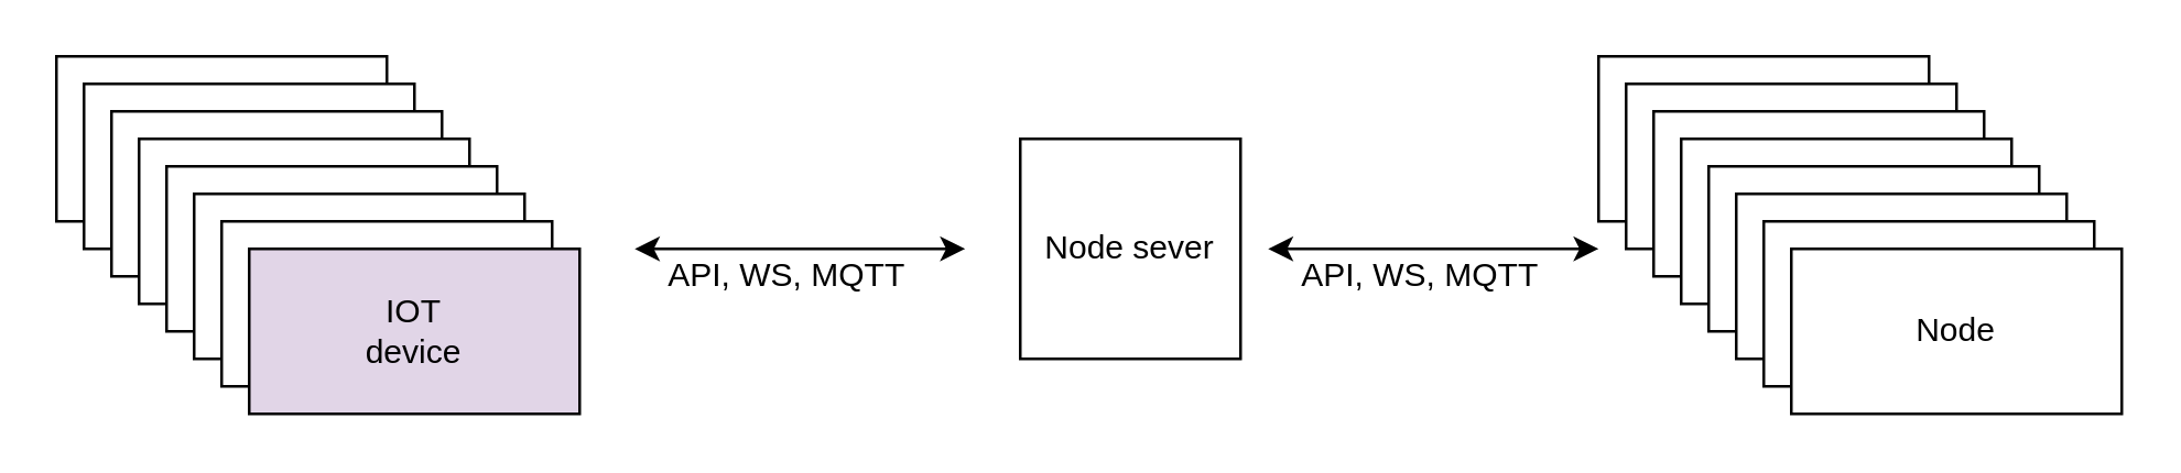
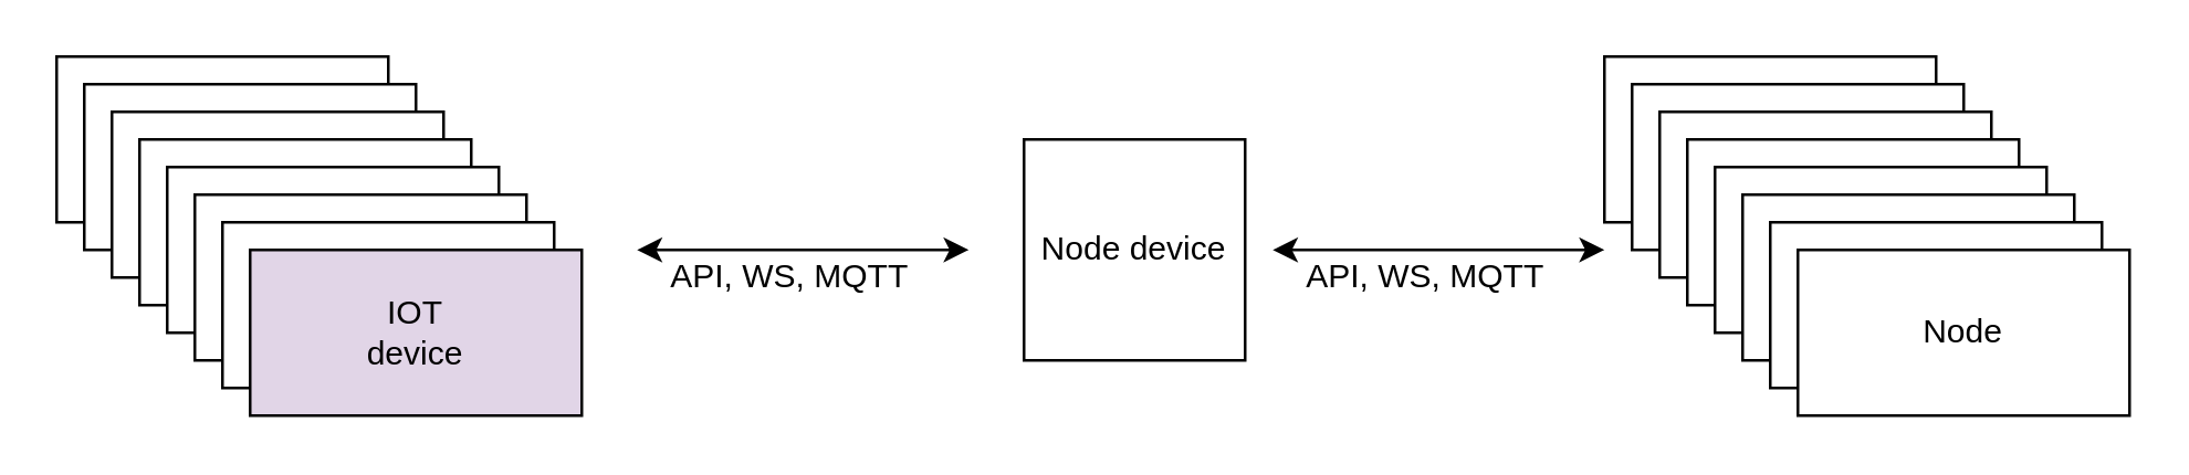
- <mxCell id="11" value="Node sever" style="whiteSpace=wrap;html=1;aspect=fixed;" vertex="1" parent="1"><mxGeometry x="370" y="50" width="80" height="80" as="geometry" /></mxCell>
+ <mxCell id="11" value="Node device" style="whiteSpace=wrap;html=1;aspect=fixed;" vertex="1" parent="1"><mxGeometry x="370" y="50" width="80" height="80" as="geometry" /></mxCell>
